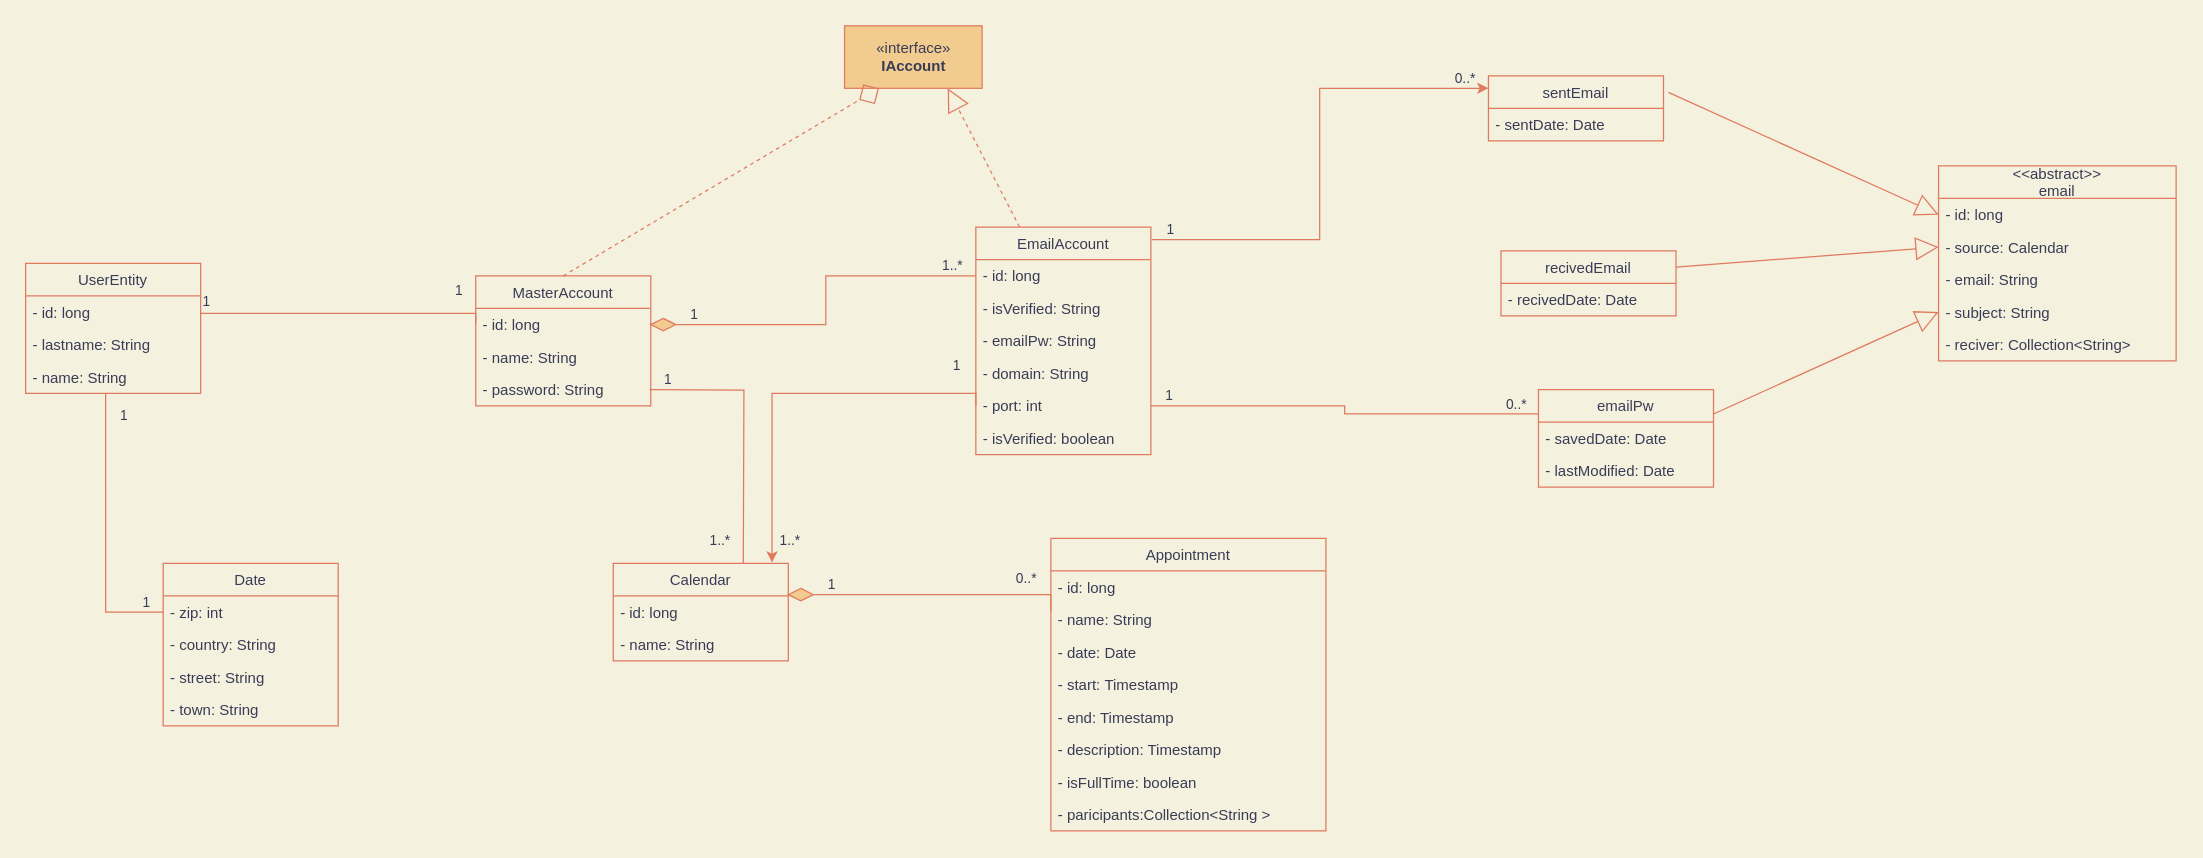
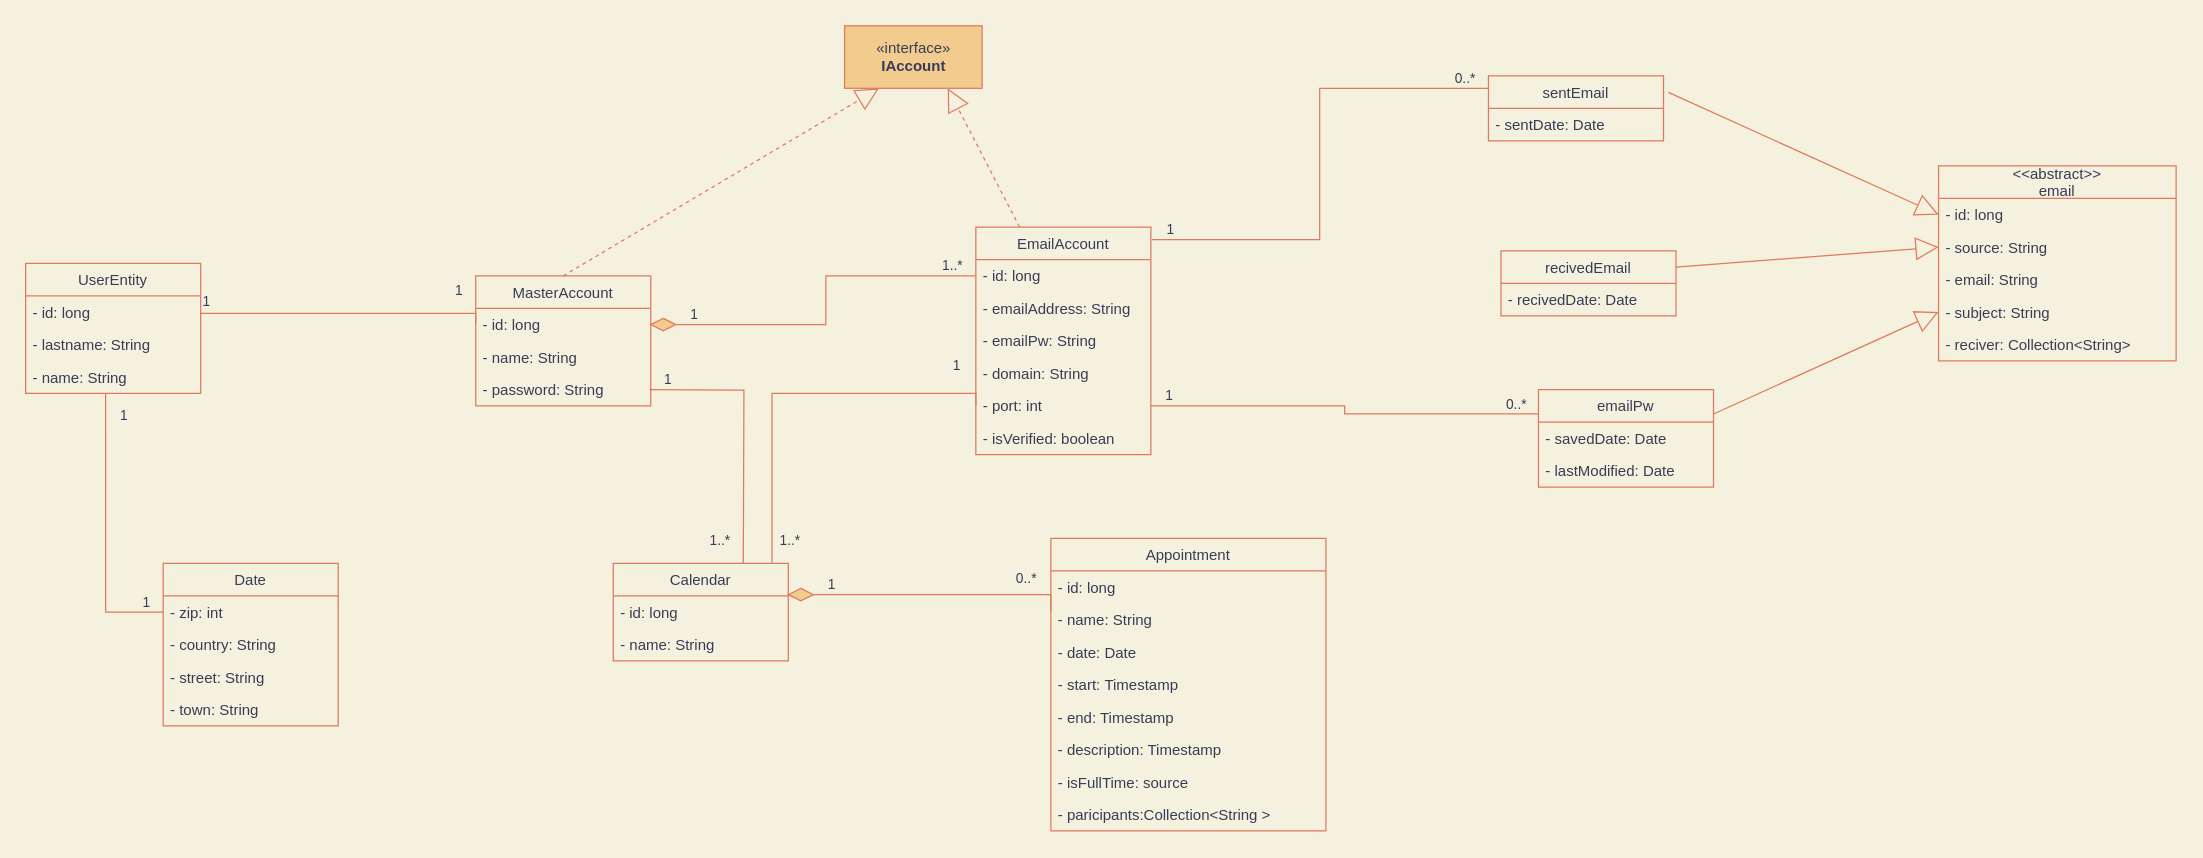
- <mxCell id="73" value="" style="endArrow=classic;html=1;edgeStyle=orthogonalEdgeStyle;rounded=0;exitX=1.004;exitY=0.055;exitDx=0;exitDy=0;entryX=0;entryY=0.192;entryDx=0;entryDy=0;sourcePerimeterSpacing=5;targetPerimeterSpacing=16;exitPerimeter=0;entryPerimeter=0;labelBackgroundColor=#F4F1DE;strokeColor=#E07A5F;fontColor=#393C56;" parent="1" source="13" target="60" edge="1"><mxGeometry relative="1" as="geometry"><mxPoint x="940" y="190" as="sourcePoint" /><mxPoint x="1140" y="190" as="targetPoint" /></mxGeometry></mxCell>
+ <mxCell id="73" value="" style="endArrow=none;html=1;edgeStyle=orthogonalEdgeStyle;rounded=0;exitX=1.004;exitY=0.055;exitDx=0;exitDy=0;entryX=0;entryY=0.192;entryDx=0;entryDy=0;sourcePerimeterSpacing=5;targetPerimeterSpacing=16;exitPerimeter=0;entryPerimeter=0;labelBackgroundColor=#F4F1DE;strokeColor=#E07A5F;fontColor=#393C56;" parent="1" source="13" target="60" edge="1"><mxGeometry relative="1" as="geometry"><mxPoint x="940" y="190" as="sourcePoint" /><mxPoint x="1140" y="190" as="targetPoint" /></mxGeometry></mxCell>
- <mxCell id="77" value="" style="endArrow=diamond;endSize=16;endFill=0;html=1;rounded=0;sourcePerimeterSpacing=5;targetPerimeterSpacing=16;entryX=0.25;entryY=1;entryDx=0;entryDy=0;exitX=0.5;exitY=0;exitDx=0;exitDy=0;dashed=1;labelBackgroundColor=#F4F1DE;strokeColor=#E07A5F;fontColor=#393C56;" parent="1" source="6" target="76" edge="1"><mxGeometry width="160" relative="1" as="geometry"><mxPoint x="420" y="160" as="sourcePoint" /><mxPoint x="580" y="160" as="targetPoint" /></mxGeometry></mxCell>
+ <mxCell id="77" value="" style="endArrow=block;endSize=16;endFill=0;html=1;rounded=0;sourcePerimeterSpacing=5;targetPerimeterSpacing=16;entryX=0.25;entryY=1;entryDx=0;entryDy=0;exitX=0.5;exitY=0;exitDx=0;exitDy=0;dashed=1;labelBackgroundColor=#F4F1DE;strokeColor=#E07A5F;fontColor=#393C56;" parent="1" source="6" target="76" edge="1"><mxGeometry width="160" relative="1" as="geometry"><mxPoint x="420" y="160" as="sourcePoint" /><mxPoint x="580" y="160" as="targetPoint" /></mxGeometry></mxCell>
- <mxCell id="56" value="- source: Calendar&#10;" style="text;strokeColor=none;fillColor=none;align=left;verticalAlign=top;spacingLeft=4;spacingRight=4;overflow=hidden;rotatable=0;points=[[0,0.5],[1,0.5]];portConstraint=eastwest;fontColor=#393C56;" parent="54" vertex="1"><mxGeometry y="52" width="190" height="26" as="geometry" /></mxCell>
+ <mxCell id="56" value="- source: String&#10;" style="text;strokeColor=none;fillColor=none;align=left;verticalAlign=top;spacingLeft=4;spacingRight=4;overflow=hidden;rotatable=0;points=[[0,0.5],[1,0.5]];portConstraint=eastwest;fontColor=#393C56;" parent="54" vertex="1"><mxGeometry y="52" width="190" height="26" as="geometry" /></mxCell>
- <mxCell id="15" value="- isVerified: String" style="text;strokeColor=none;fillColor=none;align=left;verticalAlign=top;spacingLeft=4;spacingRight=4;overflow=hidden;rotatable=0;points=[[0,0.5],[1,0.5]];portConstraint=eastwest;fontColor=#393C56;" parent="13" vertex="1"><mxGeometry y="52" width="140" height="26" as="geometry" /></mxCell>
+ <mxCell id="15" value="- emailAddress: String" style="text;strokeColor=none;fillColor=none;align=left;verticalAlign=top;spacingLeft=4;spacingRight=4;overflow=hidden;rotatable=0;points=[[0,0.5],[1,0.5]];portConstraint=eastwest;fontColor=#393C56;" parent="13" vertex="1"><mxGeometry y="52" width="140" height="26" as="geometry" /></mxCell>
- <mxCell id="43" value="" style="endArrow=classic;html=1;edgeStyle=orthogonalEdgeStyle;rounded=0;exitX=0;exitY=0.5;exitDx=0;exitDy=0;entryX=0.907;entryY=-0.01;entryDx=0;entryDy=0;entryPerimeter=0;labelBackgroundColor=#F4F1DE;strokeColor=#E07A5F;fontColor=#393C56;" parent="1" source="18" target="24" edge="1"><mxGeometry relative="1" as="geometry"><mxPoint x="760" y="420" as="sourcePoint" /><mxPoint x="670" y="410" as="targetPoint" /><Array as="points"><mxPoint x="617" y="314" /></Array></mxGeometry></mxCell>
+ <mxCell id="43" value="" style="endArrow=none;html=1;edgeStyle=orthogonalEdgeStyle;rounded=0;exitX=0;exitY=0.5;exitDx=0;exitDy=0;entryX=0.907;entryY=-0.01;entryDx=0;entryDy=0;entryPerimeter=0;labelBackgroundColor=#F4F1DE;strokeColor=#E07A5F;fontColor=#393C56;" parent="1" source="18" target="24" edge="1"><mxGeometry relative="1" as="geometry"><mxPoint x="760" y="420" as="sourcePoint" /><mxPoint x="670" y="410" as="targetPoint" /><Array as="points"><mxPoint x="617" y="314" /></Array></mxGeometry></mxCell>
- <mxCell id="34" value="- isFullTime: boolean" style="text;strokeColor=none;fillColor=none;align=left;verticalAlign=top;spacingLeft=4;spacingRight=4;overflow=hidden;rotatable=0;points=[[0,0.5],[1,0.5]];portConstraint=eastwest;fontColor=#393C56;" parent="27" vertex="1"><mxGeometry y="182" width="220" height="26" as="geometry" /></mxCell>
+ <mxCell id="34" value="- isFullTime: source" style="text;strokeColor=none;fillColor=none;align=left;verticalAlign=top;spacingLeft=4;spacingRight=4;overflow=hidden;rotatable=0;points=[[0,0.5],[1,0.5]];portConstraint=eastwest;fontColor=#393C56;" parent="27" vertex="1"><mxGeometry y="182" width="220" height="26" as="geometry" /></mxCell>
